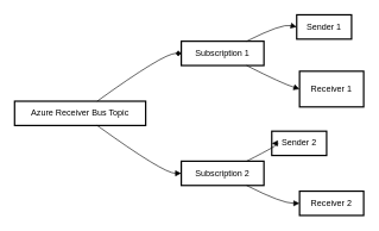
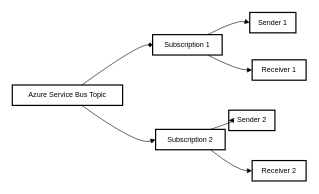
- <mxCell id="6" value="Receiver 1" style="whiteSpace=wrap;strokeWidth=2;" vertex="1" parent="1"><mxGeometry x="420" y="99" width="90" height="50" as="geometry" /></mxCell>
+ <mxCell id="6" value="Receiver 1" style="whiteSpace=wrap;strokeWidth=2;" vertex="1" parent="1"><mxGeometry x="420" y="99" width="90" height="34" as="geometry" /></mxCell>
- <mxCell id="2" value="Azure Receiver Bus Topic" style="whiteSpace=wrap;strokeWidth=2;" vertex="1" parent="1"><mxGeometry y="141" width="184" height="34" as="geometry" x="20" /></mxCell>
+ <mxCell id="2" value="Azure Service Bus Topic" style="whiteSpace=wrap;strokeWidth=2;" vertex="1" parent="1"><mxGeometry y="141" width="184" height="34" as="geometry" x="20" /></mxCell>
- <mxCell id="4" value="Subscription 2" style="whiteSpace=wrap;strokeWidth=2;" vertex="1" parent="1"><mxGeometry x="254" y="225" width="116" height="34" as="geometry" /></mxCell>
+ <mxCell id="4" value="Subscription 2" style="whiteSpace=wrap;strokeWidth=2;" vertex="1" parent="1"><mxGeometry x="259" y="215" width="116" height="34" as="geometry" /></mxCell>
